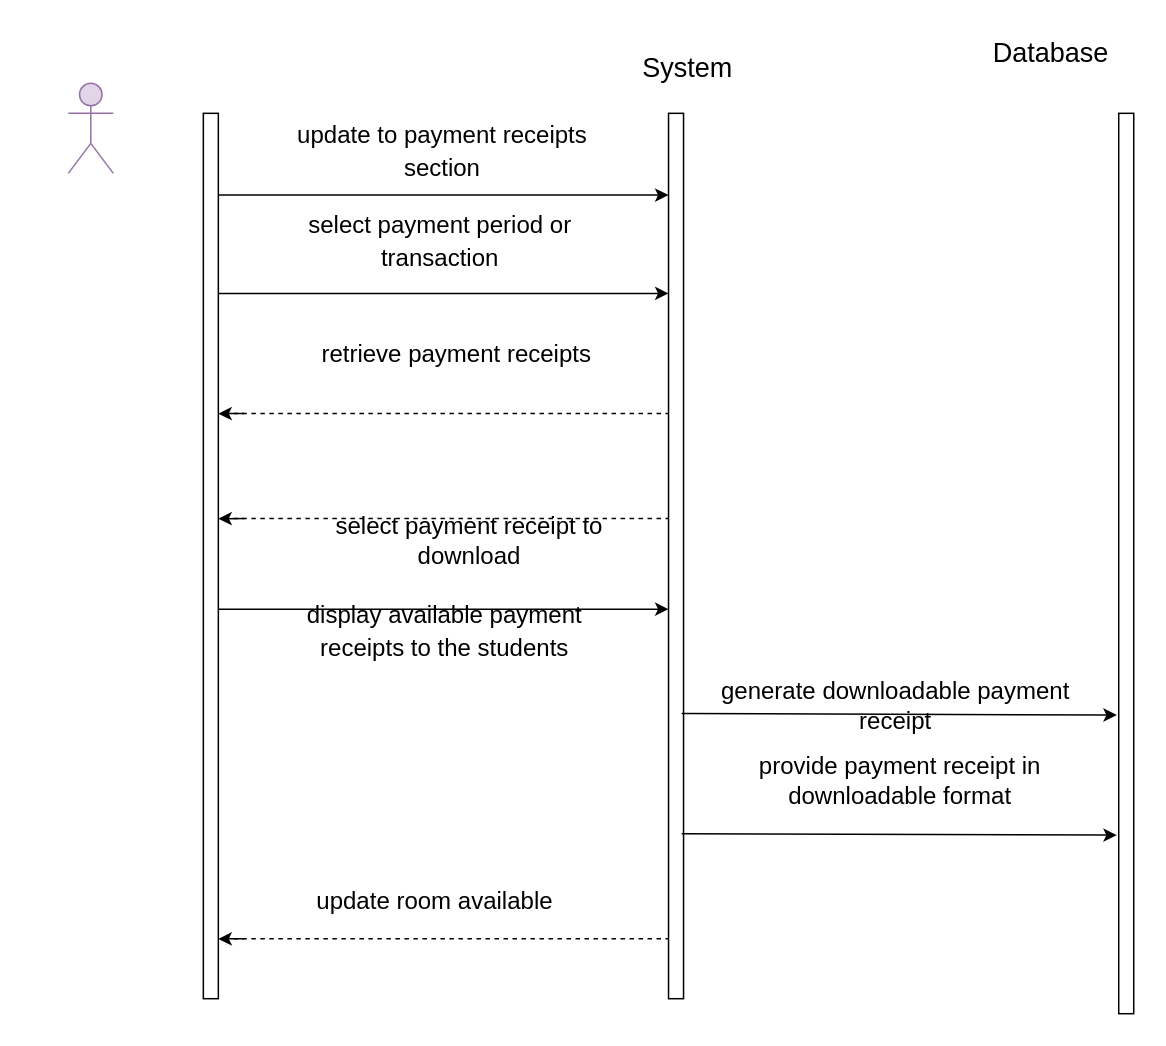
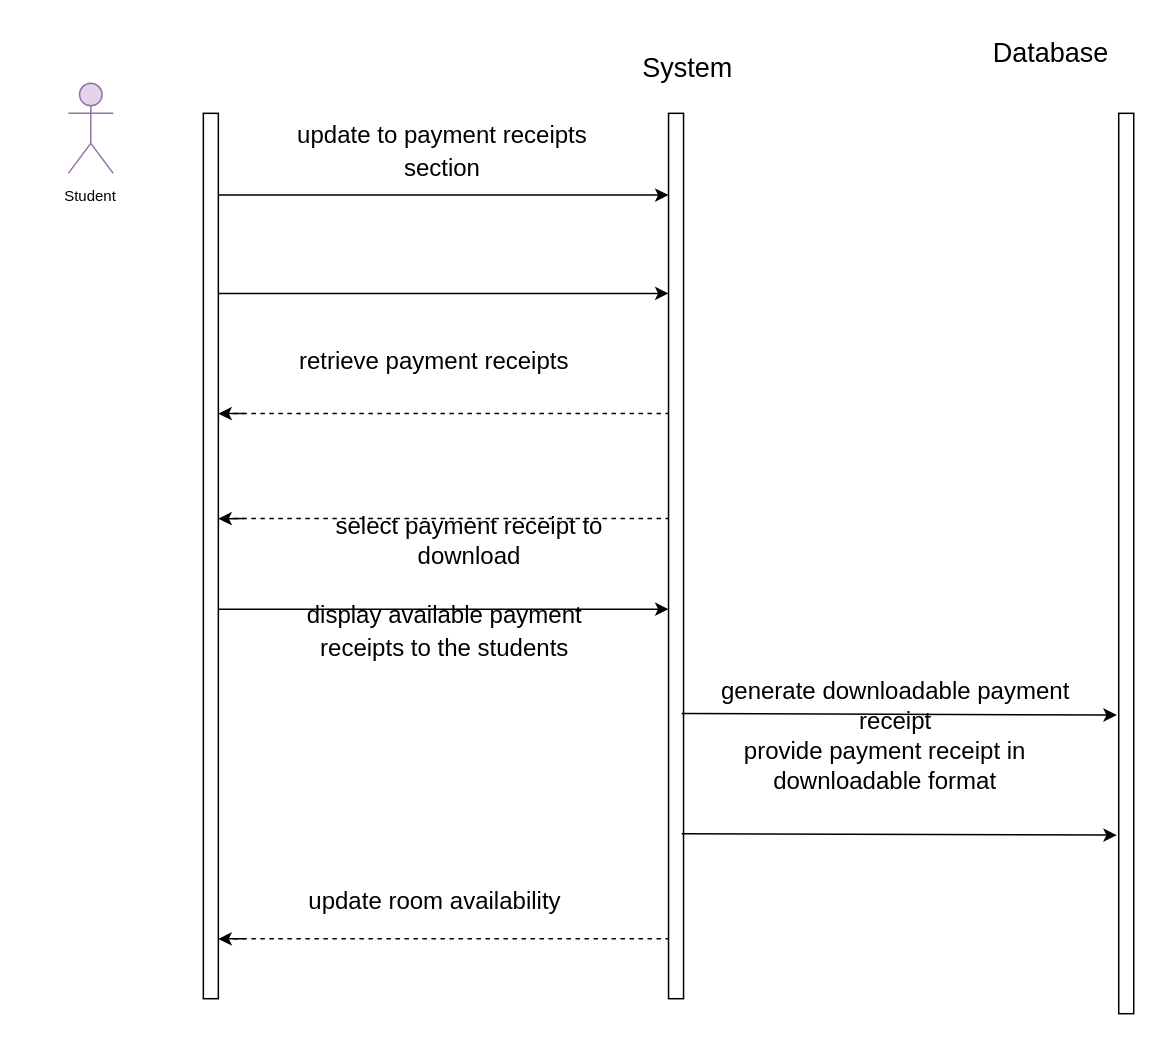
+ <mxCell id="4" value="Student" style="text;html=1;strokeColor=none;fillColor=none;align=center;verticalAlign=middle;whiteSpace=wrap;rounded=0;fontSize=10;" parent="1" vertex="1"><mxGeometry x="20" y="115" width="80" height="30" as="geometry" /></mxCell>
- <mxCell id="11" value="&lt;span style=&quot;font-size: 16px;&quot;&gt;select payment period or transaction&lt;/span&gt;" style="text;html=1;strokeColor=none;fillColor=none;align=center;verticalAlign=middle;whiteSpace=wrap;rounded=0;fontSize=18;" parent="1" vertex="1"><mxGeometry x="187.5" y="145" width="210" height="30" as="geometry" /></mxCell>
- <mxCell id="12" value="&lt;span style=&quot;font-size: 16px;&quot;&gt;retrieve payment receipts&lt;/span&gt;" style="text;html=1;strokeColor=none;fillColor=none;align=center;verticalAlign=middle;whiteSpace=wrap;rounded=0;fontSize=18;" parent="1" vertex="1"><mxGeometry x="196.25" y="220" width="216.25" height="30" as="geometry" /></mxCell>
+ <mxCell id="12" value="&lt;span style=&quot;font-size: 16px;&quot;&gt;retrieve payment receipts&lt;/span&gt;" style="text;html=1;strokeColor=none;fillColor=none;align=center;verticalAlign=middle;whiteSpace=wrap;rounded=0;fontSize=18;" parent="1" vertex="1"><mxGeometry x="181.25" y="225" width="216.25" height="30" as="geometry" /></mxCell>
- <mxCell id="23" value="provide payment receipt in downloadable format" style="text;html=1;strokeColor=none;fillColor=none;align=center;verticalAlign=middle;whiteSpace=wrap;rounded=0;fontSize=16;" parent="1" vertex="1"><mxGeometry x="477.5" y="505" width="242.5" height="30" as="geometry" /></mxCell>
+ <mxCell id="23" value="provide payment receipt in downloadable format" style="text;html=1;strokeColor=none;fillColor=none;align=center;verticalAlign=middle;whiteSpace=wrap;rounded=0;fontSize=16;" parent="1" vertex="1"><mxGeometry x="467.5" y="495" width="242.5" height="30" as="geometry" /></mxCell>
- <mxCell id="20" value="update room available" style="text;html=1;strokeColor=none;fillColor=none;align=center;verticalAlign=middle;whiteSpace=wrap;rounded=0;fontSize=16;" parent="1" vertex="1"><mxGeometry x="168.13" y="585" width="242.5" height="30" as="geometry" /></mxCell>
+ <mxCell id="20" value="update room availability" style="text;html=1;strokeColor=none;fillColor=none;align=center;verticalAlign=middle;whiteSpace=wrap;rounded=0;fontSize=16;" parent="1" vertex="1"><mxGeometry x="168.13" y="585" width="242.5" height="30" as="geometry" /></mxCell>
